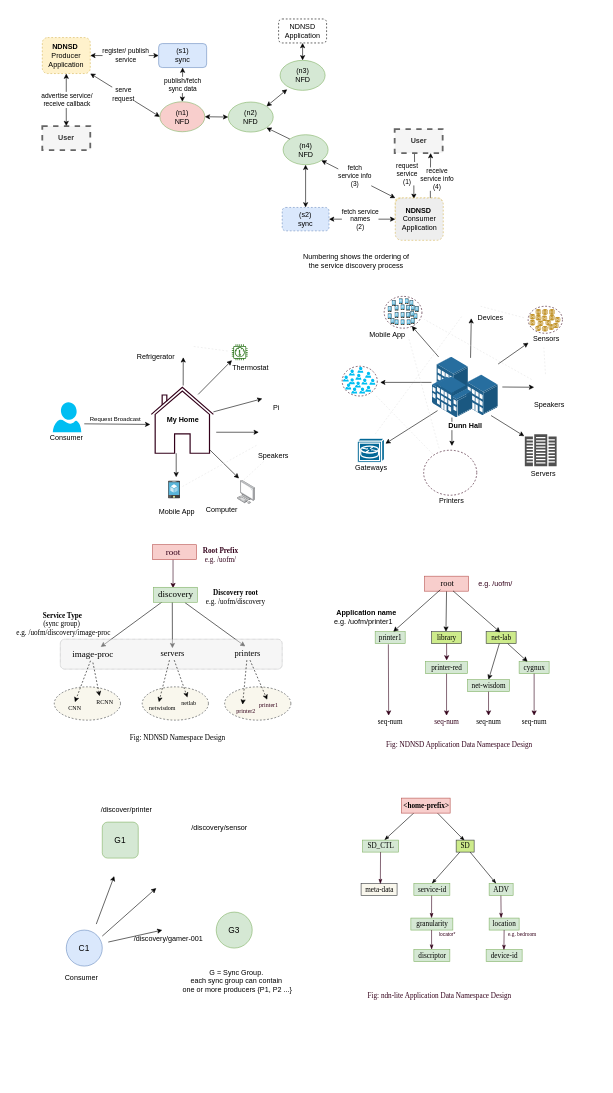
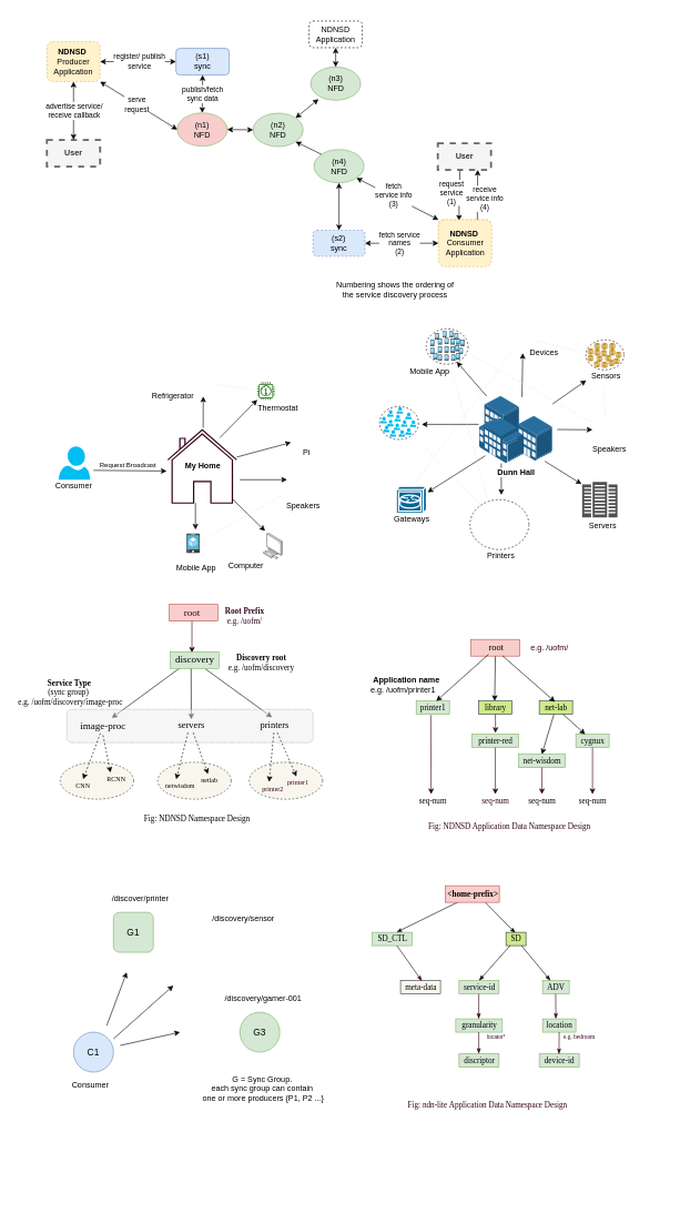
- <mxCell id="69" value="&lt;div&gt;&lt;b&gt;NDNSD&amp;nbsp;&lt;/b&gt;&lt;/div&gt;&lt;div&gt;Consumer&lt;br&gt;&lt;/div&gt;&lt;div&gt;Application&lt;br&gt;&lt;/div&gt;" style="rounded=1;whiteSpace=wrap;html=1;dashed=1;fillColor=#eeeeee;strokeColor=#d6b656;" vertex="1" parent="1"><mxGeometry x="658.5" y="329.5" width="80" height="70.5" as="geometry" /></mxCell>
+ <mxCell id="69" value="&lt;div&gt;&lt;b&gt;NDNSD&amp;nbsp;&lt;/b&gt;&lt;/div&gt;&lt;div&gt;Consumer&lt;br&gt;&lt;/div&gt;&lt;div&gt;Application&lt;br&gt;&lt;/div&gt;" style="rounded=1;whiteSpace=wrap;html=1;dashed=1;fillColor=#fff2cc;strokeColor=#d6b656;" vertex="1" parent="1"><mxGeometry x="658.5" y="329.5" width="80" height="70.5" as="geometry" /></mxCell>
- <mxCell id="250" value="&lt;div&gt;SD_CTL&lt;/div&gt;" style="text;html=1;align=center;verticalAlign=middle;resizable=0;points=[];autosize=1;gradientColor=none;fillColor=#d5e8d4;strokeColor=#82b366;fontFamily=Times New Roman;" vertex="1" parent="1"><mxGeometry x="604" y="1400" width="60" height="20" as="geometry" /></mxCell>
+ <mxCell id="250" value="&lt;div&gt;SD_CTL&lt;/div&gt;" style="text;html=1;align=center;verticalAlign=middle;resizable=0;points=[];autosize=1;gradientColor=none;fillColor=#d5e8d4;strokeColor=#82b366;fontFamily=Times New Roman;" vertex="1" parent="1"><mxGeometry x="559" y="1400" width="60" height="20" as="geometry" /></mxCell>
- <mxCell id="103" value="/discovery/gamer-001" style="text;html=1;align=center;verticalAlign=middle;resizable=0;points=[];autosize=1;" vertex="1" parent="96"><mxGeometry x="115" y="215" width="130" height="20" as="geometry" /></mxCell>
+ <mxCell id="103" value="/discovery/gamer-001" style="text;html=1;align=center;verticalAlign=middle;resizable=0;points=[];autosize=1;" vertex="1" parent="96"><mxGeometry x="230" y="150" width="130" height="20" as="geometry" /></mxCell>
